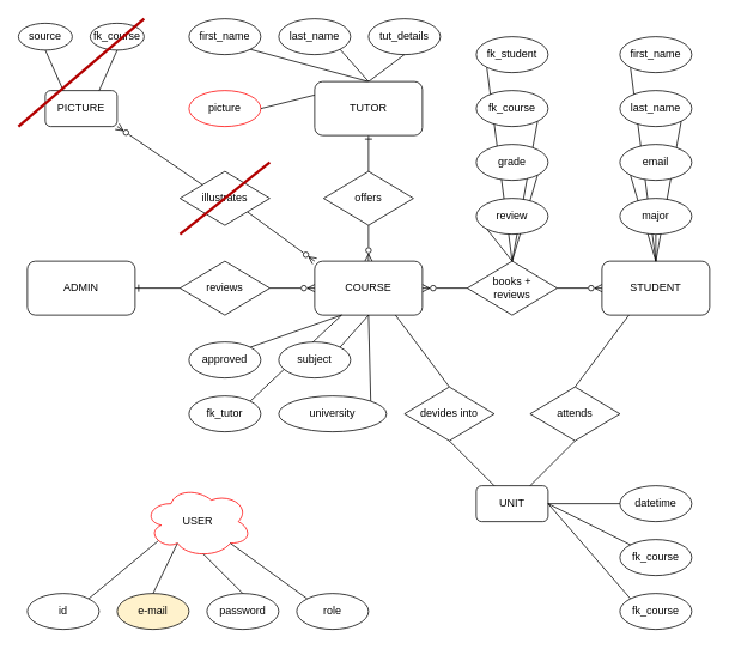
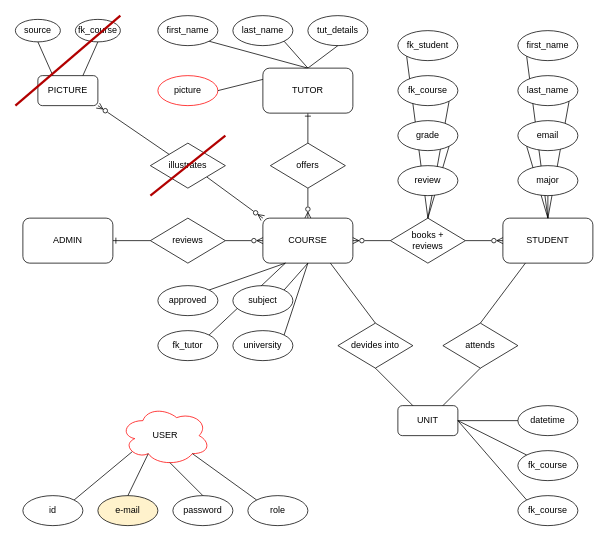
- <mxCell id="49" value="" style="edgeStyle=none;html=1;endArrow=none;endFill=0;entryX=0.5;entryY=0;entryDx=0;entryDy=0;exitX=0;exitY=1;exitDx=0;exitDy=0;" parent="1" source="58" target="11" edge="1"><mxGeometry relative="1" as="geometry"><mxPoint x="560" y="270" as="sourcePoint" /><mxPoint x="420" y="360" as="targetPoint" /></mxGeometry></mxCell>
- <mxCell id="52" value="university" style="ellipse;whiteSpace=wrap;html=1;" parent="1" vertex="1"><mxGeometry x="310" y="440" width="120" height="40" as="geometry" /></mxCell>
+ <mxCell id="52" value="university" style="ellipse;whiteSpace=wrap;html=1;" parent="1" vertex="1"><mxGeometry x="310" y="440" width="80" height="40" as="geometry" /></mxCell>
